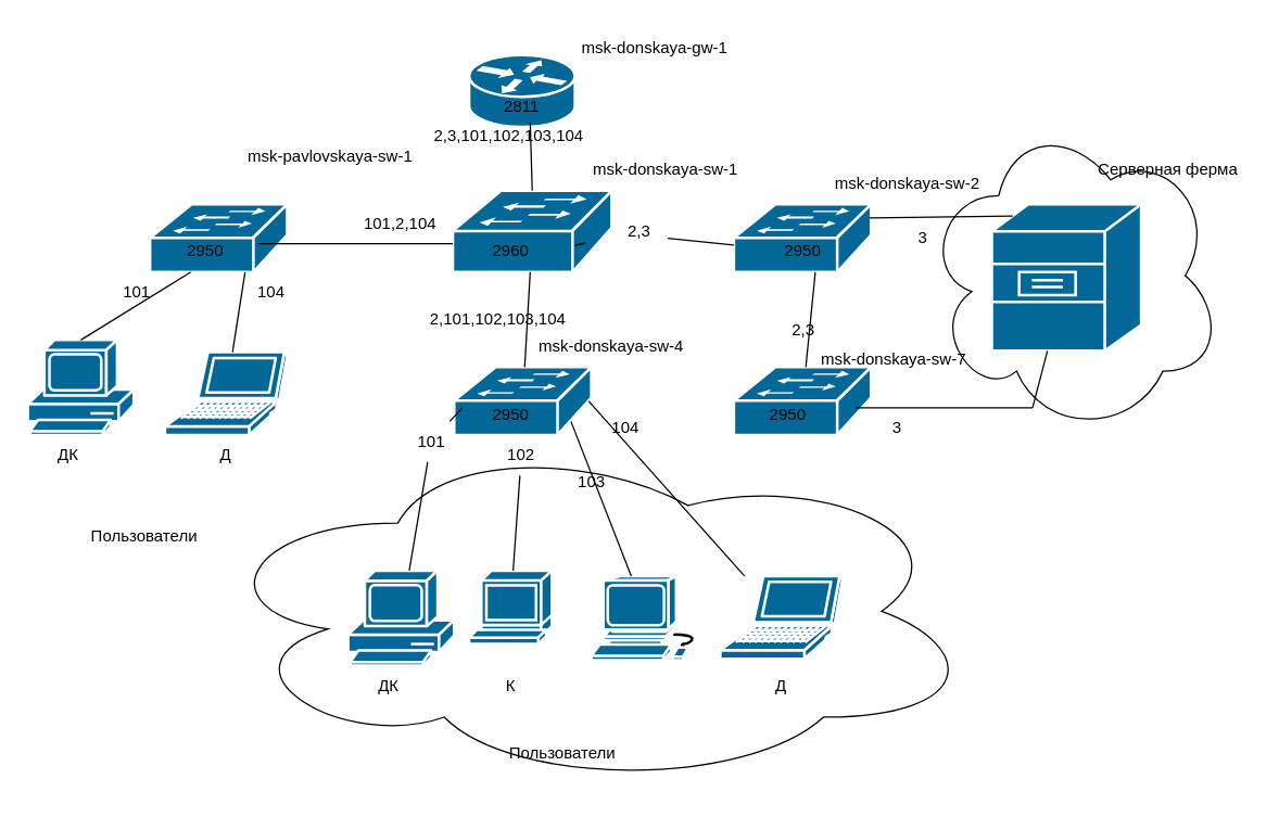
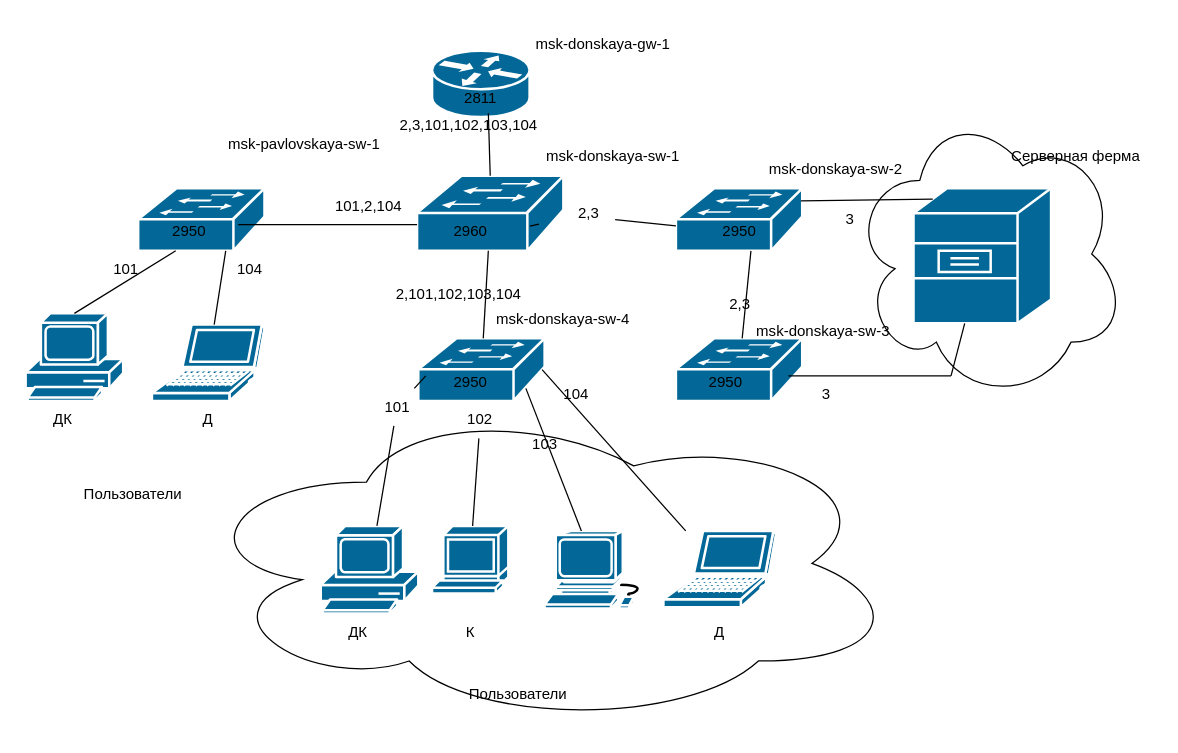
- <mxCell id="41" value="msk-donskaya-sw-7" style="text;html=1;strokeColor=none;fillColor=none;align=center;verticalAlign=middle;whiteSpace=wrap;rounded=0;" vertex="1" parent="1"><mxGeometry x="590" y="250" width="136" height="30" as="geometry" /></mxCell>
+ <mxCell id="41" value="msk-donskaya-sw-3" style="text;html=1;strokeColor=none;fillColor=none;align=center;verticalAlign=middle;whiteSpace=wrap;rounded=0;" vertex="1" parent="1"><mxGeometry x="590" y="250" width="136" height="30" as="geometry" /></mxCell>
